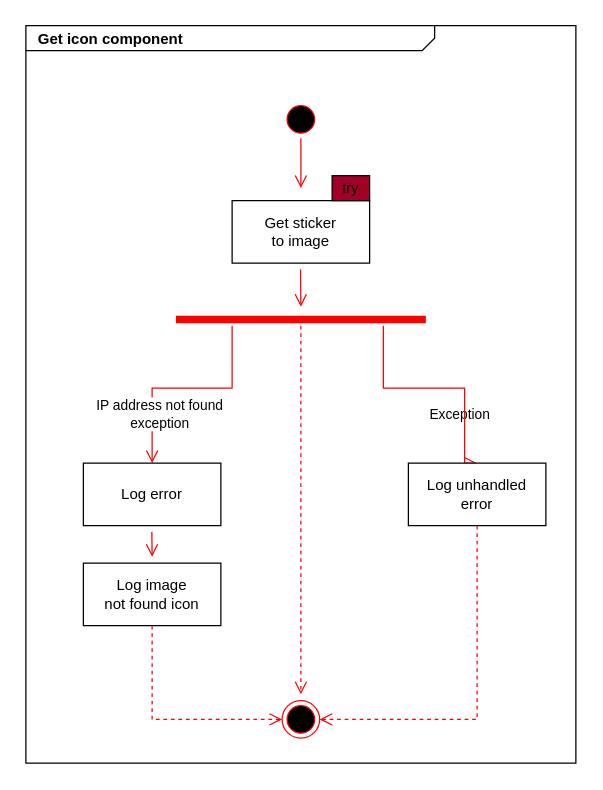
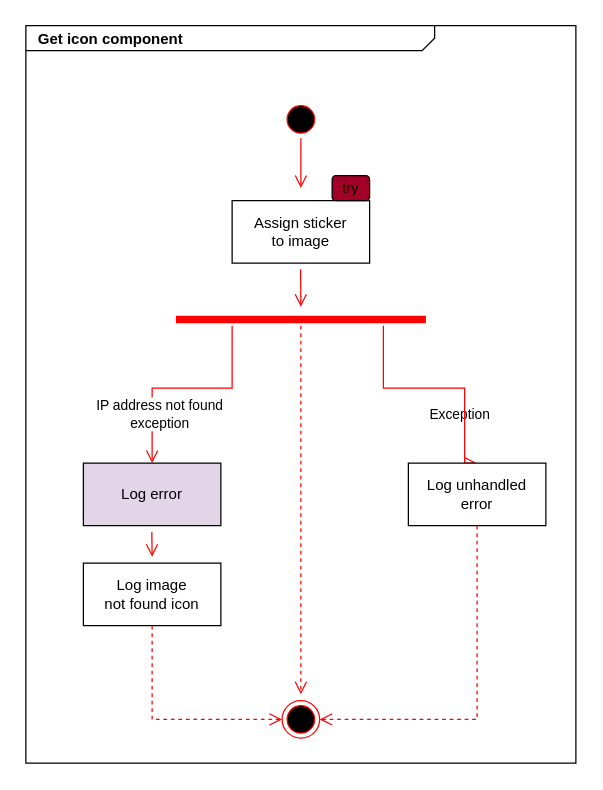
- <mxCell id="20" value="&lt;font color=&quot;#000000&quot;&gt;try&lt;/font&gt;" style="html=1;whiteSpace=wrap;fillColor=#a20025;fontColor=#ffffff;strokeColor=default;" parent="1" vertex="1"><mxGeometry x="265" y="140" width="30" height="20" as="geometry" /></mxCell>
+ <mxCell id="20" value="&lt;font color=&quot;#000000&quot;&gt;try&lt;/font&gt;" style="html=1;whiteSpace=wrap;fillColor=#a20025;fontColor=#ffffff;strokeColor=default;rounded=1;" parent="1" vertex="1"><mxGeometry x="265" y="140" width="30" height="20" as="geometry" /></mxCell>
- <mxCell id="5" value="Get sticker&lt;br&gt;to image" style="html=1;whiteSpace=wrap;" parent="1" vertex="1"><mxGeometry x="185" y="160" width="110" height="50" as="geometry" /></mxCell>
+ <mxCell id="5" value="Assign sticker&lt;br&gt;to image" style="html=1;whiteSpace=wrap;" parent="1" vertex="1"><mxGeometry x="185" y="160" width="110" height="50" as="geometry" /></mxCell>
- <mxCell id="13" value="Log error" style="html=1;whiteSpace=wrap;" parent="1" vertex="1"><mxGeometry x="66" y="370" width="110" height="50" as="geometry" /></mxCell>
+ <mxCell id="13" value="Log error" style="html=1;whiteSpace=wrap;fillColor=#e1d5e7;" parent="1" vertex="1"><mxGeometry x="66" y="370" width="110" height="50" as="geometry" /></mxCell>
